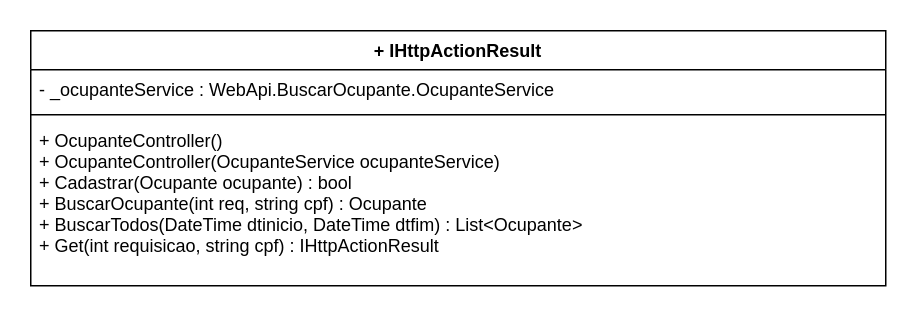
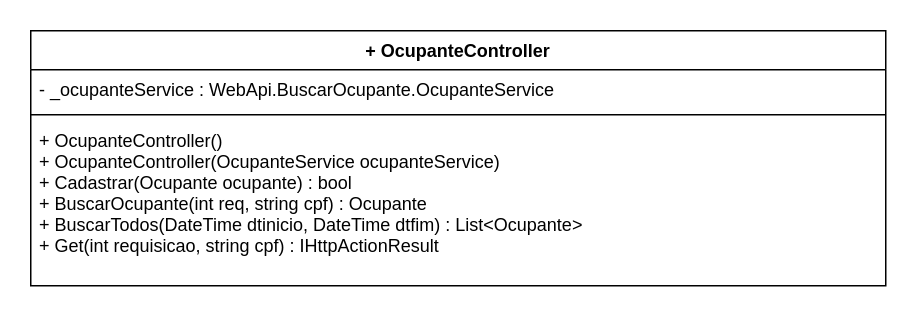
- <mxCell id="2" value="+ IHttpActionResult" style="swimlane;fontStyle=1;align=center;verticalAlign=top;childLayout=stackLayout;horizontal=1;startSize=26;horizontalStack=0;resizeParent=1;resizeParentMax=0;resizeLast=0;collapsible=1;marginBottom=0;" parent="1" vertex="1"><mxGeometry x="20" y="20" width="570" height="170" as="geometry" /></mxCell>
+ <mxCell id="2" value="+ OcupanteController" style="swimlane;fontStyle=1;align=center;verticalAlign=top;childLayout=stackLayout;horizontal=1;startSize=26;horizontalStack=0;resizeParent=1;resizeParentMax=0;resizeLast=0;collapsible=1;marginBottom=0;" parent="1" vertex="1"><mxGeometry x="20" y="20" width="570" height="170" as="geometry" /></mxCell>
